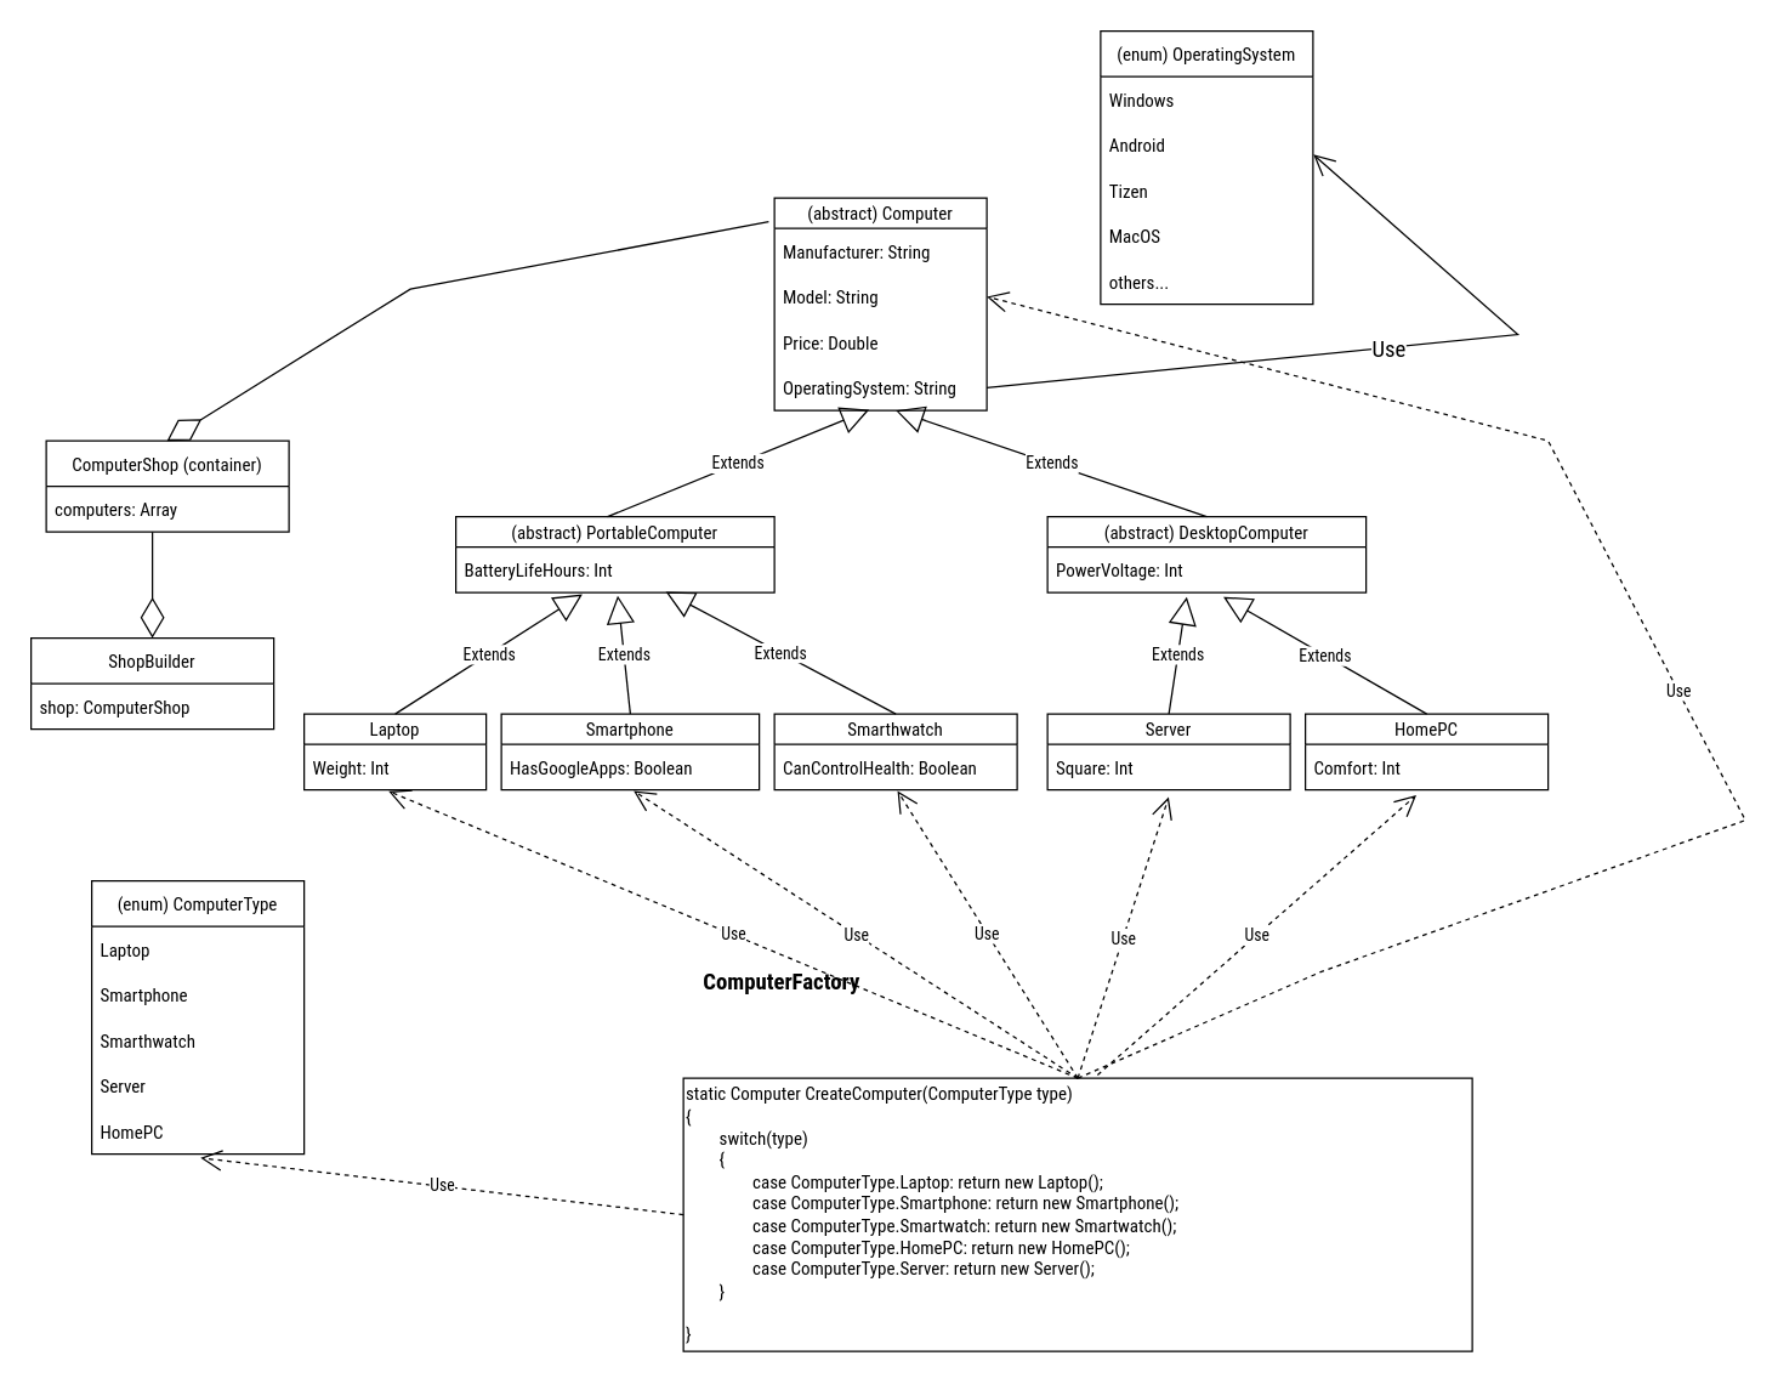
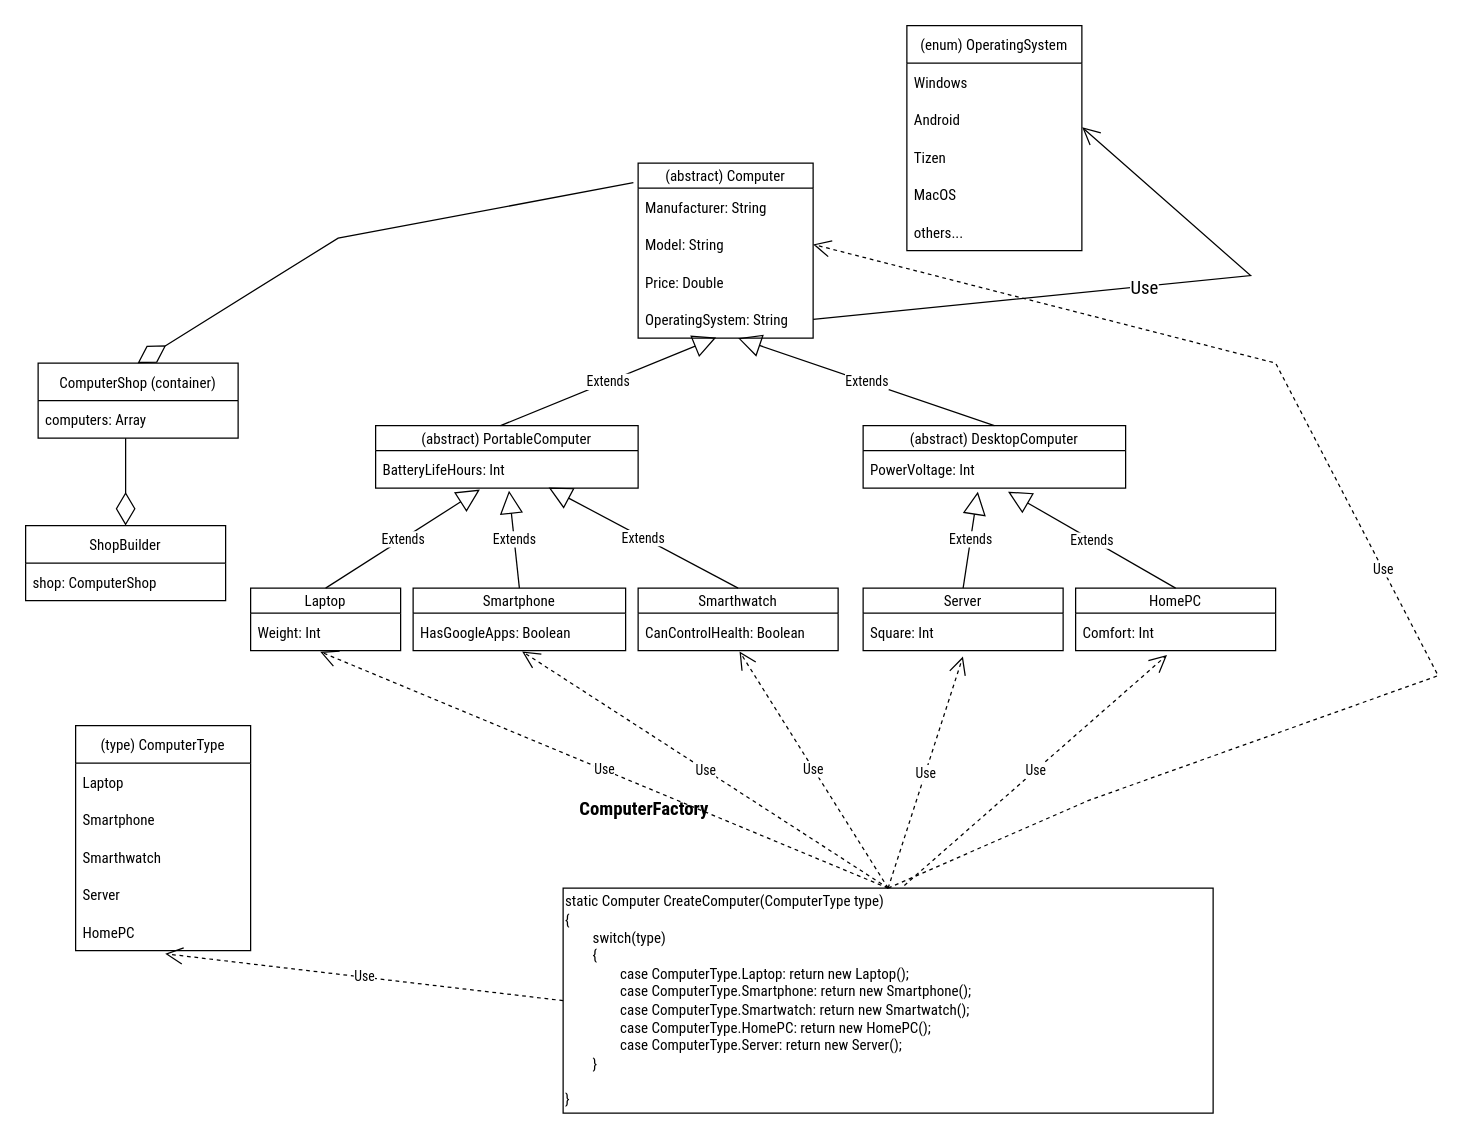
- <mxCell id="21" value="(enum) ComputerType" style="swimlane;fontStyle=0;childLayout=stackLayout;horizontal=1;startSize=30;horizontalStack=0;resizeParent=1;resizeParentMax=0;resizeLast=0;collapsible=1;marginBottom=0;fontFamily=Roboto Condensed;fontSource=https%3A%2F%2Ffonts.googleapis.com%2Fcss%3Ffamily%3DRoboto%2BCondensed;" parent="1" vertex="1"><mxGeometry x="60" y="580" width="140" height="180" as="geometry" /></mxCell>
+ <mxCell id="21" value="(type) ComputerType" style="swimlane;fontStyle=0;childLayout=stackLayout;horizontal=1;startSize=30;horizontalStack=0;resizeParent=1;resizeParentMax=0;resizeLast=0;collapsible=1;marginBottom=0;fontFamily=Roboto Condensed;fontSource=https%3A%2F%2Ffonts.googleapis.com%2Fcss%3Ffamily%3DRoboto%2BCondensed;" parent="1" vertex="1"><mxGeometry x="60" y="580" width="140" height="180" as="geometry" /></mxCell>
